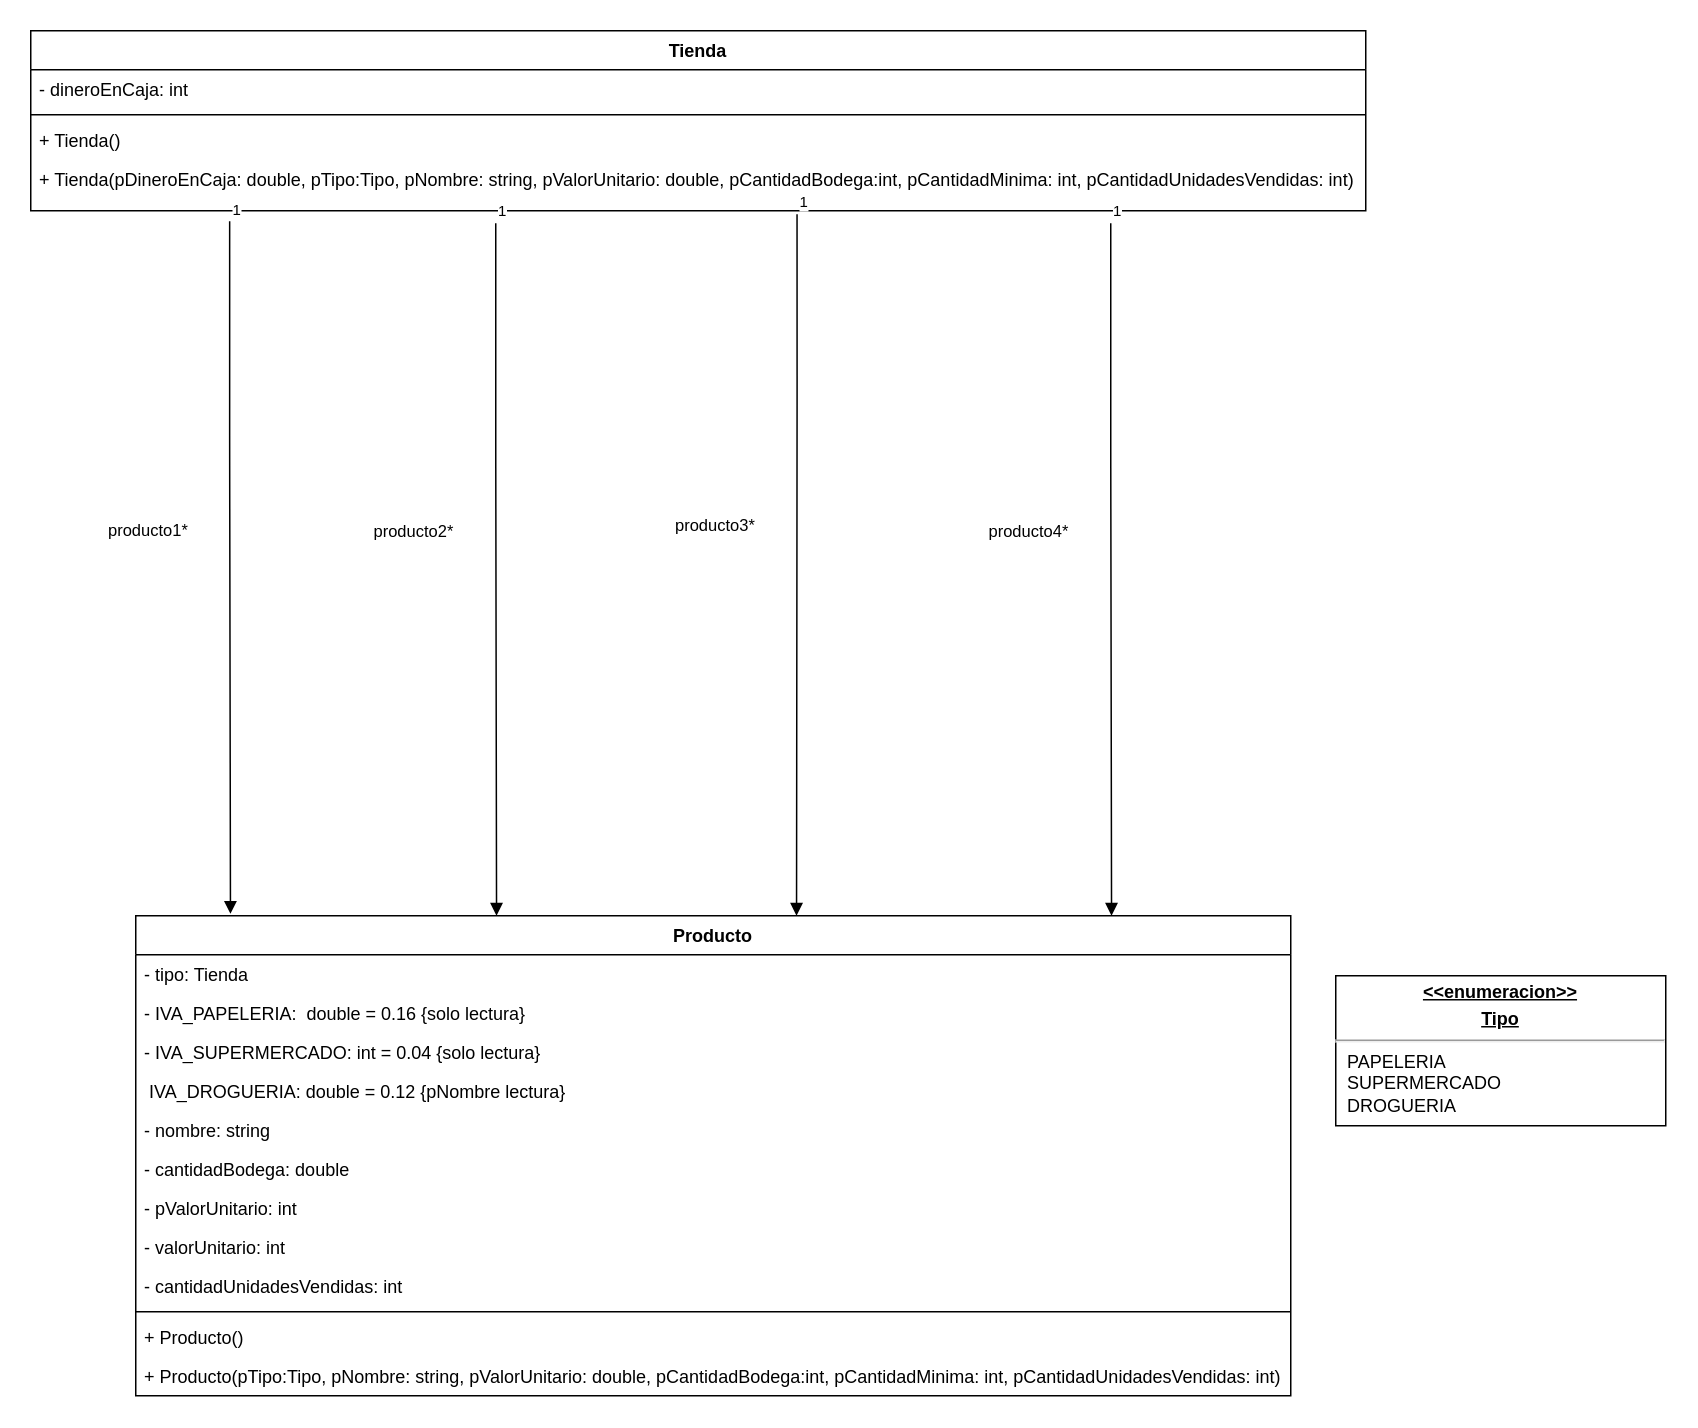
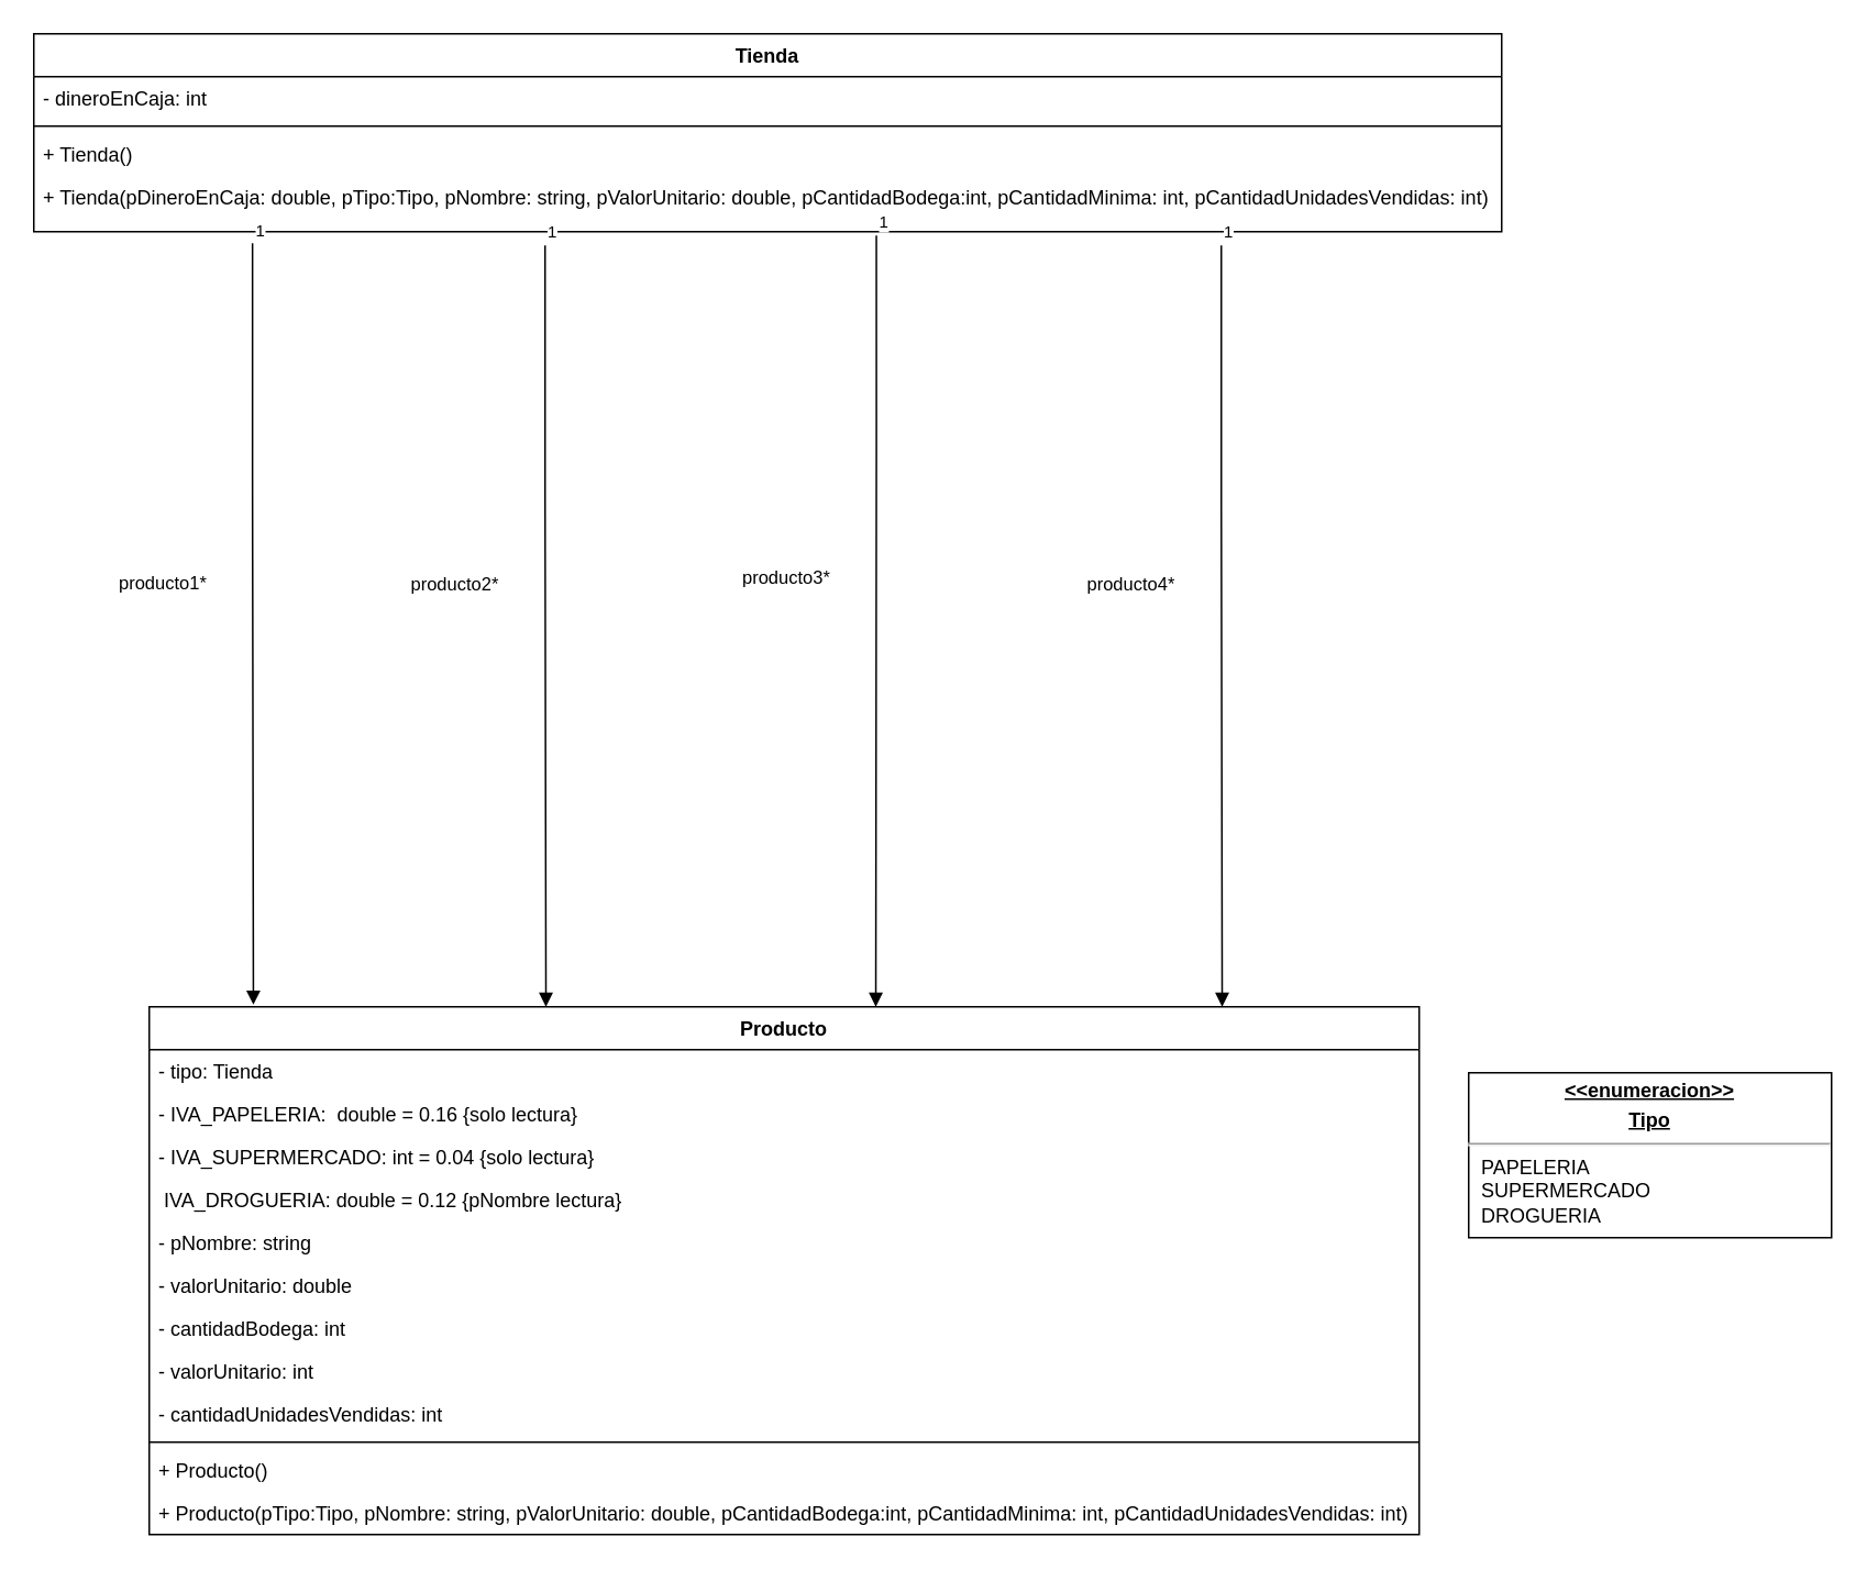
- <mxCell id="12" value="- nombre: string" style="text;strokeColor=none;fillColor=none;align=left;verticalAlign=top;spacingLeft=4;spacingRight=4;overflow=hidden;rotatable=0;points=[[0,0.5],[1,0.5]];portConstraint=eastwest;" vertex="1" parent="7"><mxGeometry y="130" width="770" height="26" as="geometry" /></mxCell>
+ <mxCell id="12" value="- pNombre: string" style="text;strokeColor=none;fillColor=none;align=left;verticalAlign=top;spacingLeft=4;spacingRight=4;overflow=hidden;rotatable=0;points=[[0,0.5],[1,0.5]];portConstraint=eastwest;" vertex="1" parent="7"><mxGeometry y="130" width="770" height="26" as="geometry" /></mxCell>
- <mxCell id="13" value="- cantidadBodega: double" style="text;strokeColor=none;fillColor=none;align=left;verticalAlign=top;spacingLeft=4;spacingRight=4;overflow=hidden;rotatable=0;points=[[0,0.5],[1,0.5]];portConstraint=eastwest;" vertex="1" parent="7"><mxGeometry y="156" width="770" height="26" as="geometry" /></mxCell>
+ <mxCell id="13" value="- valorUnitario: double" style="text;strokeColor=none;fillColor=none;align=left;verticalAlign=top;spacingLeft=4;spacingRight=4;overflow=hidden;rotatable=0;points=[[0,0.5],[1,0.5]];portConstraint=eastwest;" vertex="1" parent="7"><mxGeometry y="156" width="770" height="26" as="geometry" /></mxCell>
- <mxCell id="14" value="- pValorUnitario: int" style="text;strokeColor=none;fillColor=none;align=left;verticalAlign=top;spacingLeft=4;spacingRight=4;overflow=hidden;rotatable=0;points=[[0,0.5],[1,0.5]];portConstraint=eastwest;" vertex="1" parent="7"><mxGeometry y="182" width="770" height="26" as="geometry" /></mxCell>
+ <mxCell id="14" value="- cantidadBodega: int" style="text;strokeColor=none;fillColor=none;align=left;verticalAlign=top;spacingLeft=4;spacingRight=4;overflow=hidden;rotatable=0;points=[[0,0.5],[1,0.5]];portConstraint=eastwest;" vertex="1" parent="7"><mxGeometry y="182" width="770" height="26" as="geometry" /></mxCell>
